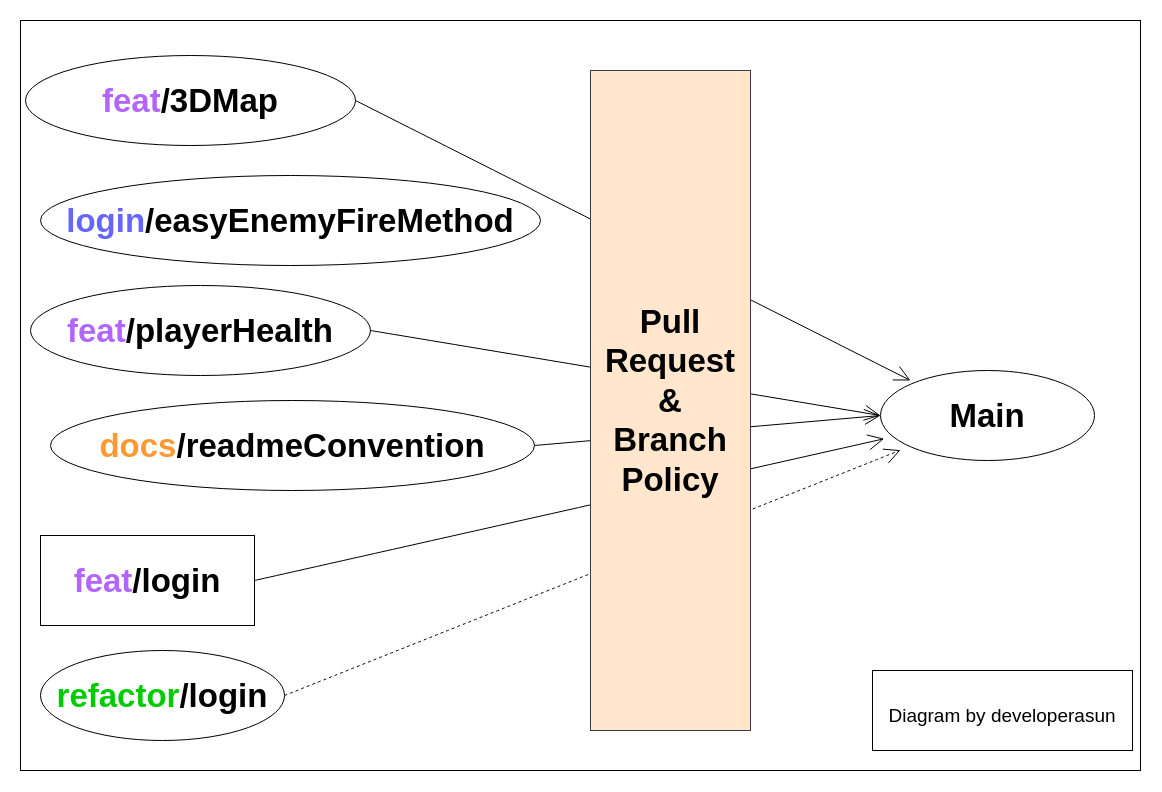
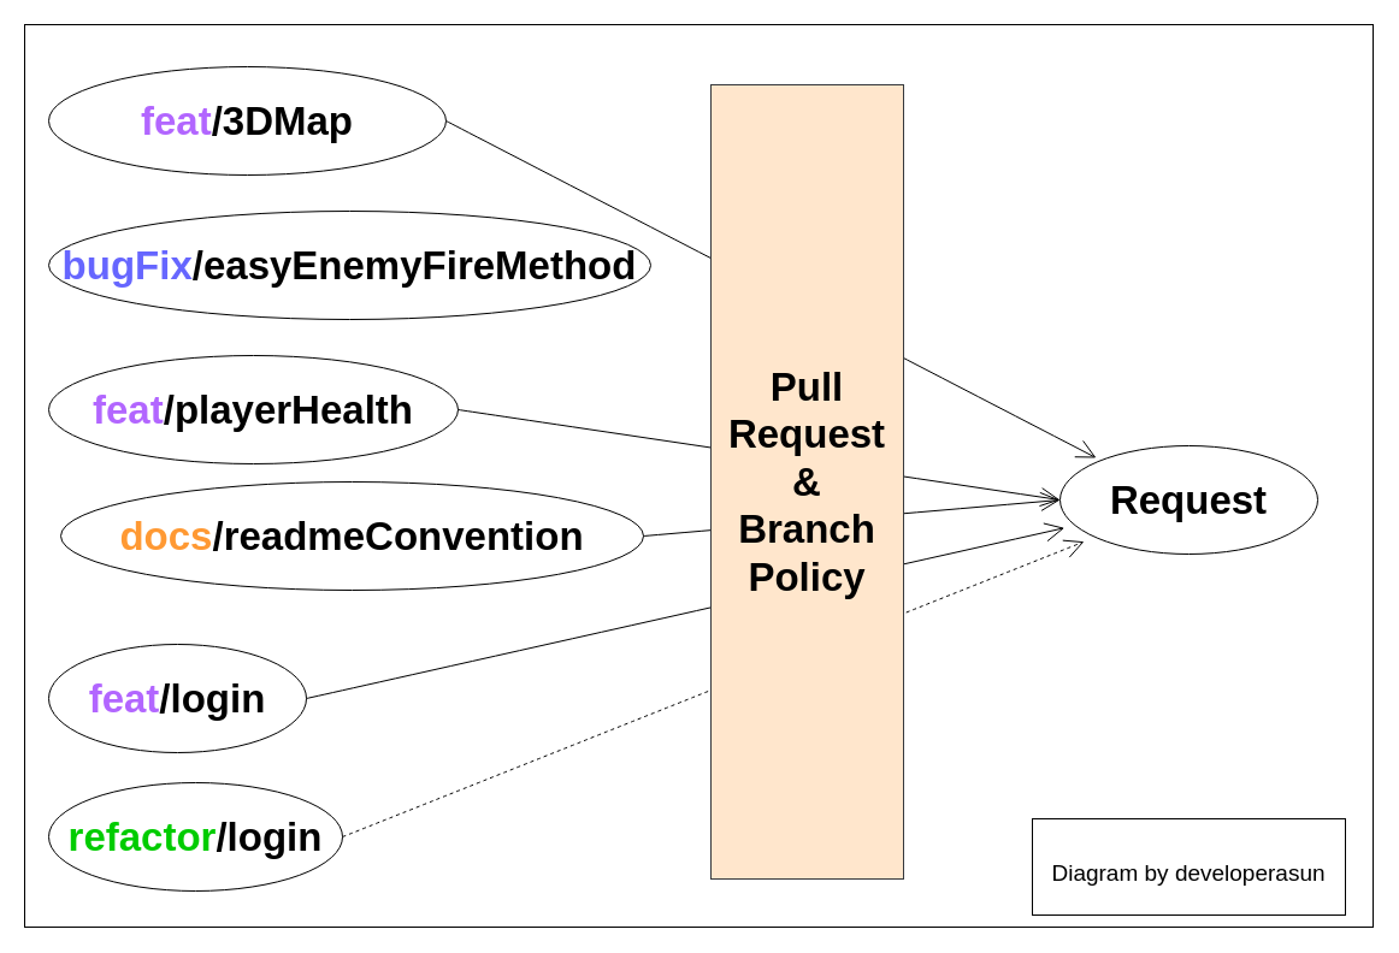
- <mxCell id="3" value="&lt;b&gt;&lt;font style=&quot;font-size: 33px&quot;&gt;&lt;font color=&quot;#b266ff&quot;&gt;feat&lt;/font&gt;/3DMap&lt;/font&gt;&lt;/b&gt;" style="ellipse;whiteSpace=wrap;html=1;rounded=0;hachureGap=4;fontFamily=Helvetica;fontSize=12;fontColor=default;strokeColor=default;fillColor=default;" vertex="1" parent="1"><mxGeometry x="25" y="55" width="330" height="90" as="geometry" /></mxCell>
+ <mxCell id="3" value="&lt;b&gt;&lt;font style=&quot;font-size: 33px&quot;&gt;&lt;font color=&quot;#b266ff&quot;&gt;feat&lt;/font&gt;/3DMap&lt;/font&gt;&lt;/b&gt;" style="ellipse;whiteSpace=wrap;html=1;rounded=0;hachureGap=4;fontFamily=Helvetica;fontSize=12;fontColor=default;strokeColor=default;fillColor=default;" vertex="1" parent="1"><mxGeometry x="40" y="55" width="330" height="90" as="geometry" /></mxCell>
- <mxCell id="9" value="&lt;b&gt;&lt;font style=&quot;font-size: 33px&quot;&gt;&lt;font color=&quot;#6666ff&quot;&gt;login&lt;/font&gt;/easyEnemyFireMethod&lt;/font&gt;&lt;/b&gt;" style="ellipse;whiteSpace=wrap;html=1;rounded=0;hachureGap=4;fontFamily=Helvetica;fontSize=12;fontColor=default;strokeColor=default;fillColor=default;" vertex="1" parent="1"><mxGeometry x="40" y="175" width="500" height="90" as="geometry" /></mxCell>
+ <mxCell id="9" value="&lt;b&gt;&lt;font style=&quot;font-size: 33px&quot;&gt;&lt;font color=&quot;#6666ff&quot;&gt;bugFix&lt;/font&gt;/easyEnemyFireMethod&lt;/font&gt;&lt;/b&gt;" style="ellipse;whiteSpace=wrap;html=1;rounded=0;hachureGap=4;fontFamily=Helvetica;fontSize=12;fontColor=default;strokeColor=default;fillColor=default;" vertex="1" parent="1"><mxGeometry x="40" y="175" width="500" height="90" as="geometry" /></mxCell>
- <mxCell id="5" value="&lt;b&gt;&lt;font style=&quot;font-size: 33px&quot;&gt;&lt;font color=&quot;#b266ff&quot;&gt;feat&lt;/font&gt;/playerHealth&lt;/font&gt;&lt;/b&gt;" style="ellipse;whiteSpace=wrap;html=1;rounded=0;hachureGap=4;fontFamily=Helvetica;fontSize=12;fontColor=default;strokeColor=default;fillColor=default;" vertex="1" parent="1"><mxGeometry x="30" y="285" width="340" height="90" as="geometry" /></mxCell>
+ <mxCell id="5" value="&lt;b&gt;&lt;font style=&quot;font-size: 33px&quot;&gt;&lt;font color=&quot;#b266ff&quot;&gt;feat&lt;/font&gt;/playerHealth&lt;/font&gt;&lt;/b&gt;" style="ellipse;whiteSpace=wrap;html=1;rounded=0;hachureGap=4;fontFamily=Helvetica;fontSize=12;fontColor=default;strokeColor=default;fillColor=default;" vertex="1" parent="1"><mxGeometry x="40" y="295" width="340" height="90" as="geometry" /></mxCell>
- <mxCell id="4" value="&lt;b&gt;&lt;font style=&quot;font-size: 33px&quot;&gt;Main&lt;/font&gt;&lt;/b&gt;" style="ellipse;whiteSpace=wrap;html=1;rounded=0;hachureGap=4;fontFamily=Helvetica;fontSize=12;fontColor=default;strokeColor=default;fillColor=default;" vertex="1" parent="1"><mxGeometry x="880" y="370" width="214" height="90" as="geometry" /></mxCell>
+ <mxCell id="4" value="&lt;b&gt;&lt;font style=&quot;font-size: 33px&quot;&gt;Request&lt;/font&gt;&lt;/b&gt;" style="ellipse;whiteSpace=wrap;html=1;rounded=0;hachureGap=4;fontFamily=Helvetica;fontSize=12;fontColor=default;strokeColor=default;fillColor=default;" vertex="1" parent="1"><mxGeometry x="880" y="370" width="214" height="90" as="geometry" /></mxCell>
- <mxCell id="7" value="&lt;b&gt;&lt;font style=&quot;font-size: 33px&quot;&gt;&lt;font color=&quot;#b266ff&quot;&gt;feat&lt;/font&gt;/login&lt;/font&gt;&lt;/b&gt;" style="whiteSpace=wrap;html=1;hachureGap=4;fontFamily=Helvetica;fontSize=12;fontColor=default;strokeColor=default;fillColor=default;rounded=0;" vertex="1" parent="1"><mxGeometry x="40" y="535" width="214" height="90" as="geometry" /></mxCell>
+ <mxCell id="7" value="&lt;b&gt;&lt;font style=&quot;font-size: 33px&quot;&gt;&lt;font color=&quot;#b266ff&quot;&gt;feat&lt;/font&gt;/login&lt;/font&gt;&lt;/b&gt;" style="ellipse;whiteSpace=wrap;html=1;rounded=0;hachureGap=4;fontFamily=Helvetica;fontSize=12;fontColor=default;strokeColor=default;fillColor=default;" vertex="1" parent="1"><mxGeometry x="40" y="535" width="214" height="90" as="geometry" /></mxCell>
- <mxCell id="16" value="&lt;font color=&quot;#000000&quot; style=&quot;font-size: 19px&quot;&gt;Diagram by developerasun&lt;/font&gt;" style="rounded=0;whiteSpace=wrap;html=1;hachureGap=4;fontFamily=Helvetica;fontSize=33;fontColor=#00CC00;strokeColor=default;fillColor=default;" vertex="1" parent="1"><mxGeometry x="872" y="670" width="260" height="80" as="geometry" /></mxCell>
+ <mxCell id="16" value="&lt;font color=&quot;#000000&quot; style=&quot;font-size: 19px&quot;&gt;Diagram by developerasun&lt;/font&gt;" style="rounded=0;whiteSpace=wrap;html=1;hachureGap=4;fontFamily=Helvetica;fontSize=33;fontColor=#00CC00;strokeColor=default;fillColor=default;" vertex="1" parent="1"><mxGeometry x="857" y="680" width="260" height="80" as="geometry" /></mxCell>
